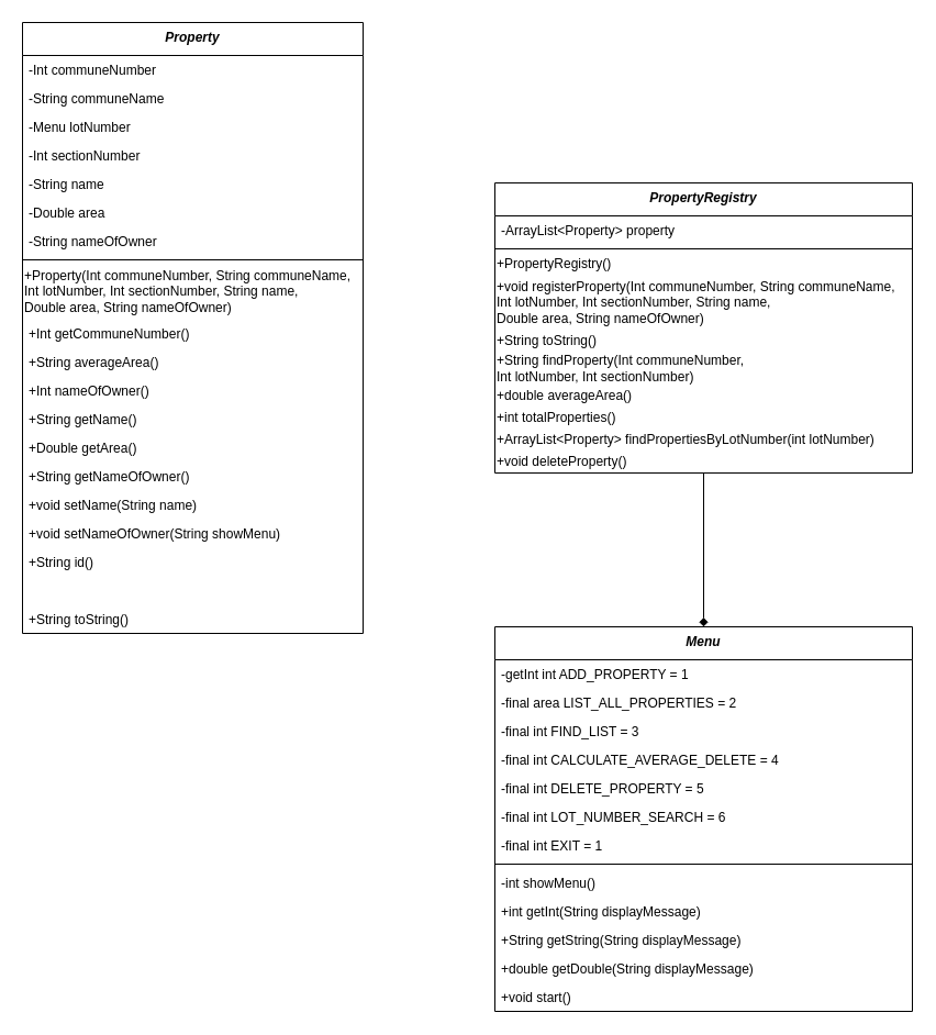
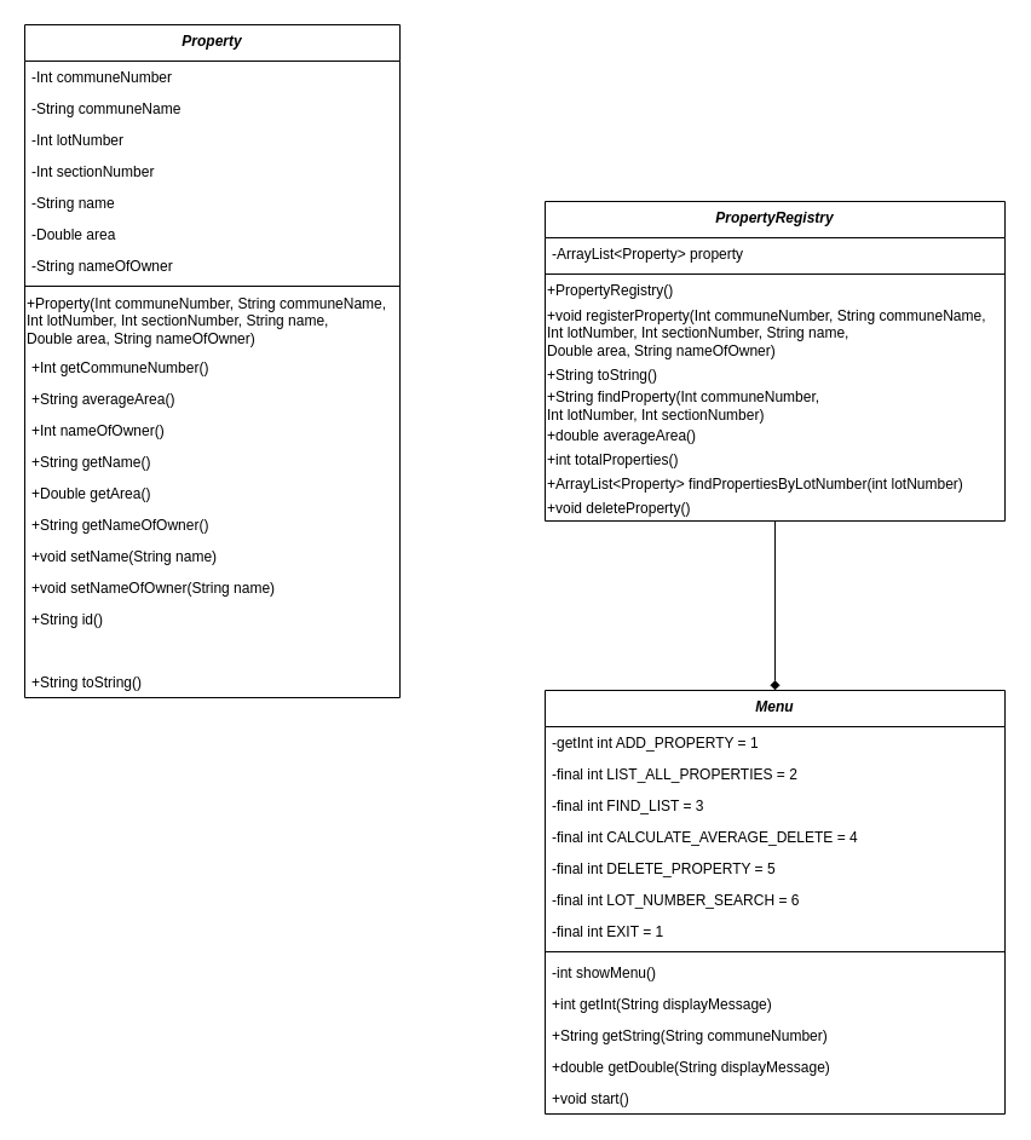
- <mxCell id="5" value="-Menu lotNumber&#10;" style="text;align=left;verticalAlign=top;spacingLeft=4;spacingRight=4;overflow=hidden;rotatable=0;points=[[0,0.5],[1,0.5]];portConstraint=eastwest;rounded=0;shadow=0;html=0;" parent="2" vertex="1"><mxGeometry y="82" width="310" height="26" as="geometry" /></mxCell>
+ <mxCell id="5" value="-Int lotNumber&#10;" style="text;align=left;verticalAlign=top;spacingLeft=4;spacingRight=4;overflow=hidden;rotatable=0;points=[[0,0.5],[1,0.5]];portConstraint=eastwest;rounded=0;shadow=0;html=0;" parent="2" vertex="1"><mxGeometry y="82" width="310" height="26" as="geometry" /></mxCell>
- <mxCell id="19" value="+void setNameOfOwner(String showMenu)" style="text;align=left;verticalAlign=top;spacingLeft=4;spacingRight=4;overflow=hidden;rotatable=0;points=[[0,0.5],[1,0.5]];portConstraint=eastwest;rounded=0;shadow=0;html=0;" parent="2" vertex="1"><mxGeometry y="452" width="310" height="26" as="geometry" /></mxCell>
+ <mxCell id="19" value="+void setNameOfOwner(String name)" style="text;align=left;verticalAlign=top;spacingLeft=4;spacingRight=4;overflow=hidden;rotatable=0;points=[[0,0.5],[1,0.5]];portConstraint=eastwest;rounded=0;shadow=0;html=0;" parent="2" vertex="1"><mxGeometry y="452" width="310" height="26" as="geometry" /></mxCell>
- <mxCell id="37" value="-final area LIST_ALL_PROPERTIES = 2" style="text;align=left;verticalAlign=top;spacingLeft=4;spacingRight=4;overflow=hidden;rotatable=0;points=[[0,0.5],[1,0.5]];portConstraint=eastwest;" parent="35" vertex="1"><mxGeometry y="56" width="380" height="26" as="geometry" /></mxCell>
+ <mxCell id="37" value="-final int LIST_ALL_PROPERTIES = 2" style="text;align=left;verticalAlign=top;spacingLeft=4;spacingRight=4;overflow=hidden;rotatable=0;points=[[0,0.5],[1,0.5]];portConstraint=eastwest;" parent="35" vertex="1"><mxGeometry y="56" width="380" height="26" as="geometry" /></mxCell>
- <mxCell id="46" value="+String getString(String displayMessage)" style="text;align=left;verticalAlign=top;spacingLeft=4;spacingRight=4;overflow=hidden;rotatable=0;points=[[0,0.5],[1,0.5]];portConstraint=eastwest;" parent="35" vertex="1"><mxGeometry y="272" width="380" height="26" as="geometry" /></mxCell>
+ <mxCell id="46" value="+String getString(String communeNumber)" style="text;align=left;verticalAlign=top;spacingLeft=4;spacingRight=4;overflow=hidden;rotatable=0;points=[[0,0.5],[1,0.5]];portConstraint=eastwest;" parent="35" vertex="1"><mxGeometry y="272" width="380" height="26" as="geometry" /></mxCell>
